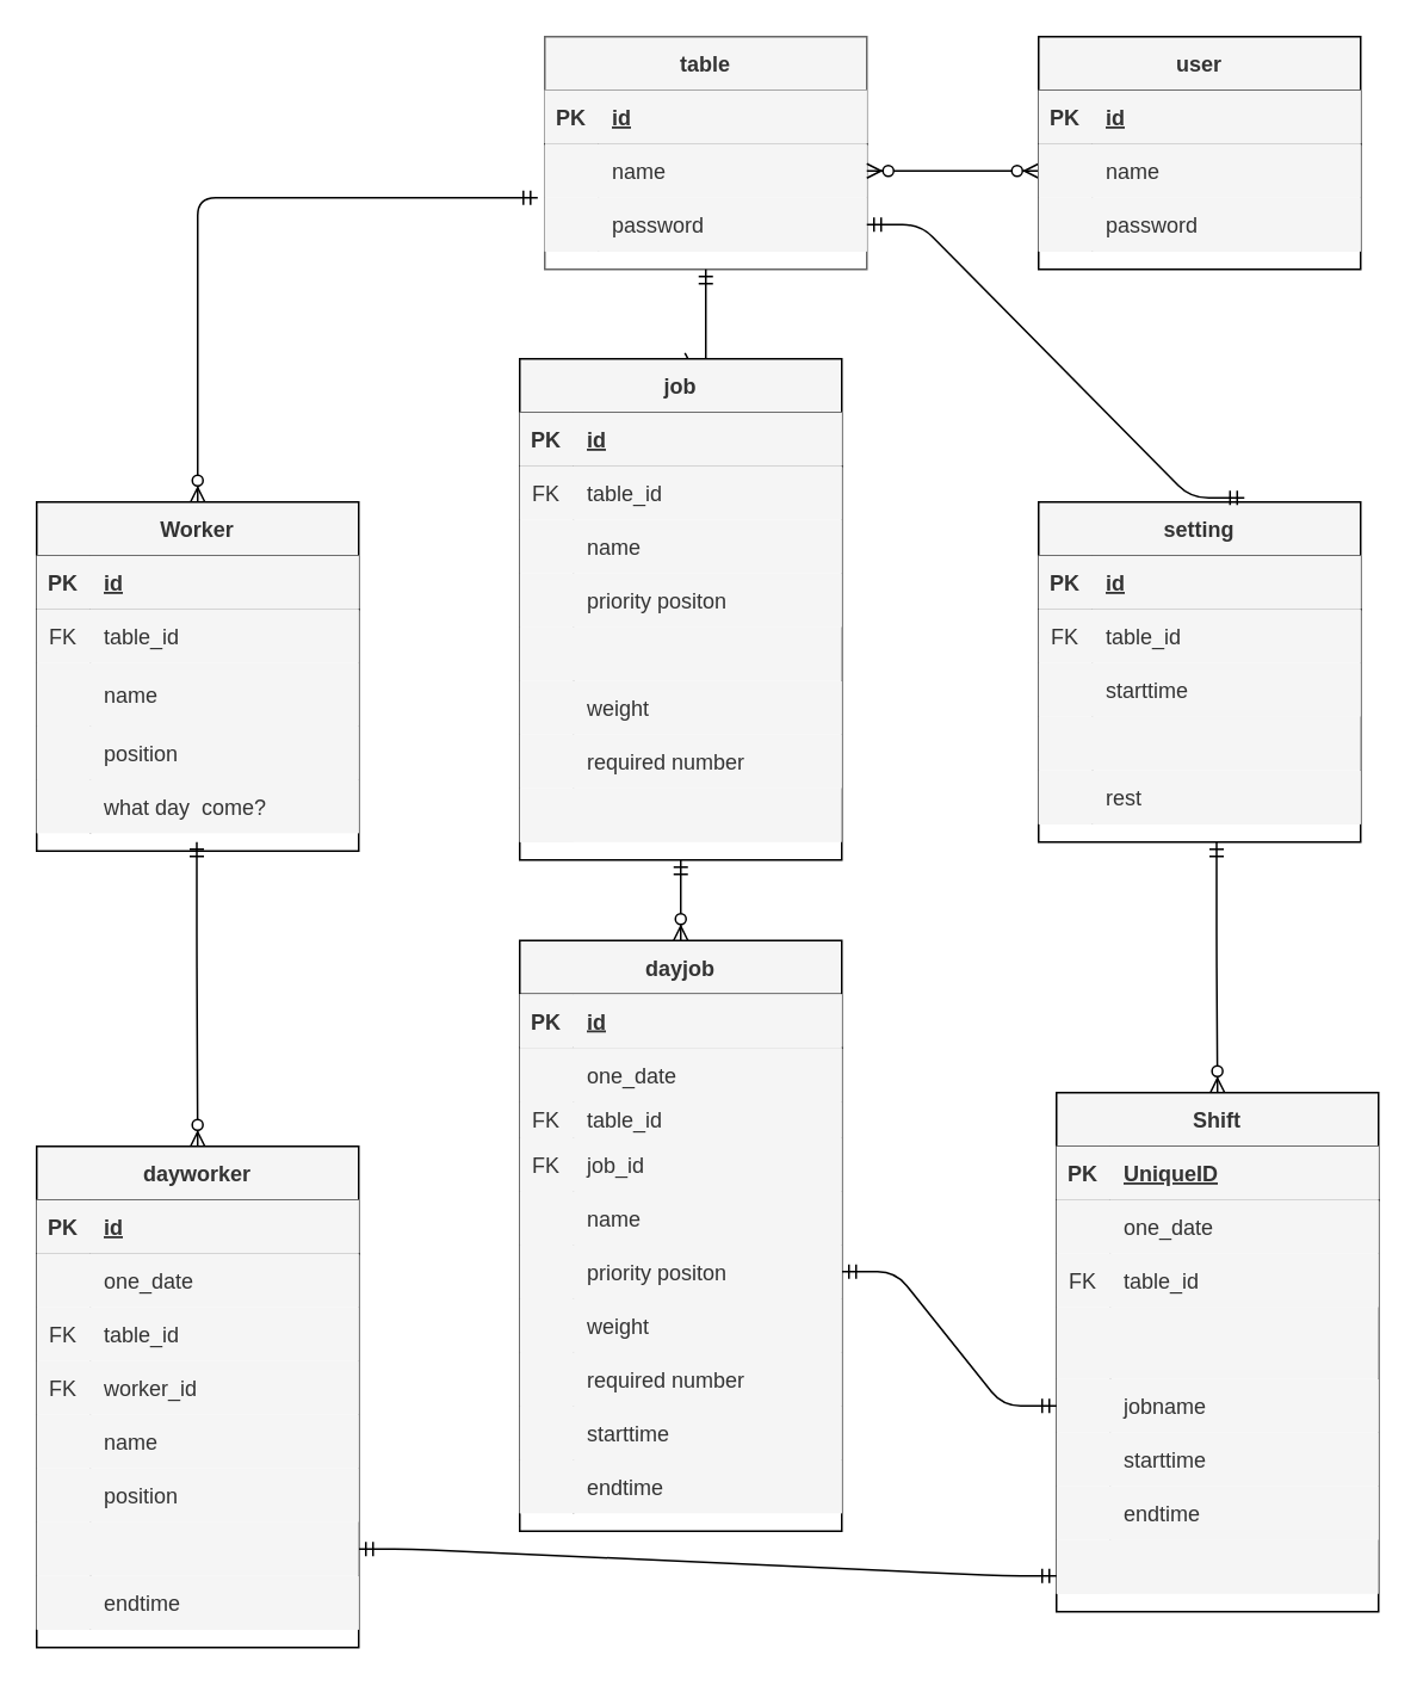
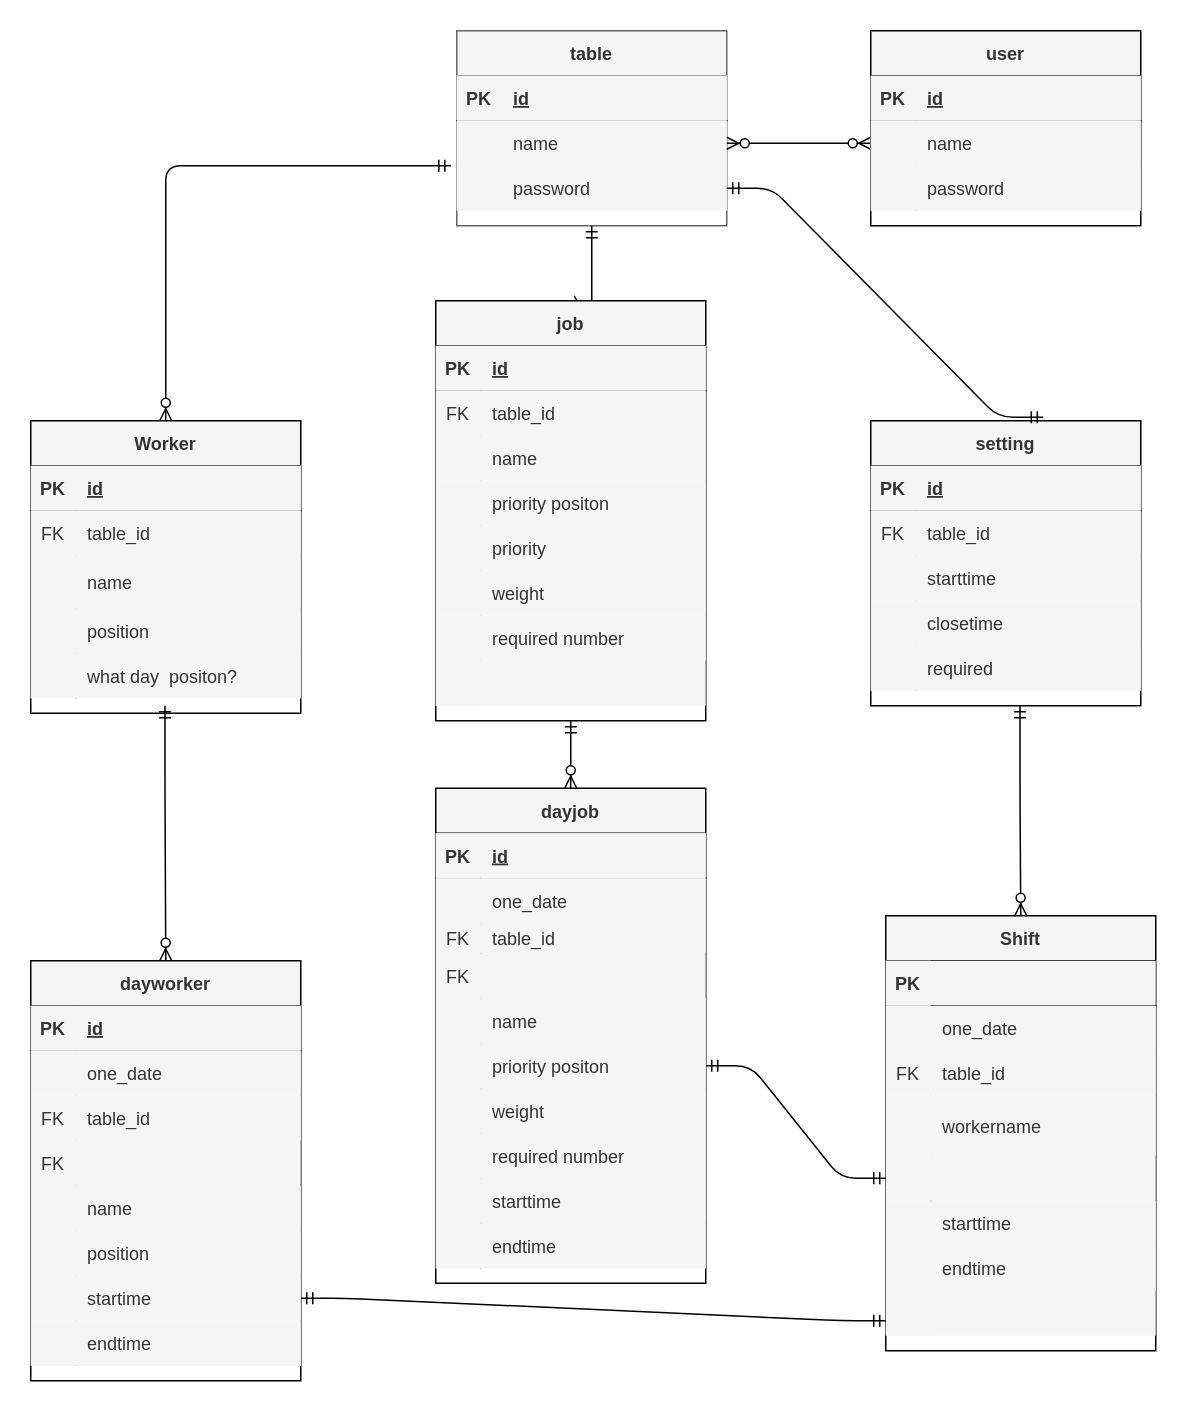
+ <mxCell id="86" value="priority" style="shape=partialRectangle;connectable=0;top=0;left=0;bottom=0;right=0;align=left;spacingLeft=6;overflow=hidden;fillColor=#f5f5f5;fontColor=#333333;strokeColor=#000000;" vertex="1" parent="84"><mxGeometry x="30" width="150" height="30" as="geometry" /></mxCell>
+ <mxCell id="14" value="closetime" style="shape=partialRectangle;connectable=0;top=0;left=0;bottom=0;right=0;align=left;spacingLeft=6;overflow=hidden;fillColor=#f5f5f5;fontColor=#333333;strokeColor=#000000;" parent="12" vertex="1"><mxGeometry x="30" width="150" height="30" as="geometry" /></mxCell>
- <mxCell id="17" value="rest" style="shape=partialRectangle;connectable=0;top=0;left=0;bottom=0;right=0;align=left;spacingLeft=6;overflow=hidden;fillColor=#f5f5f5;fontColor=#333333;strokeColor=#000000;" parent="15" vertex="1"><mxGeometry x="30" width="150" height="30" as="geometry" /></mxCell>
+ <mxCell id="17" value="required" style="shape=partialRectangle;connectable=0;top=0;left=0;bottom=0;right=0;align=left;spacingLeft=6;overflow=hidden;fillColor=#f5f5f5;fontColor=#333333;strokeColor=#000000;" parent="15" vertex="1"><mxGeometry x="30" width="150" height="30" as="geometry" /></mxCell>
- <mxCell id="166" value="what day  come?" style="shape=partialRectangle;connectable=0;top=0;left=0;bottom=0;right=0;align=left;spacingLeft=6;overflow=hidden;fillColor=#f5f5f5;fontColor=#333333;strokeColor=#000000;" parent="164" vertex="1"><mxGeometry x="30" width="150" height="30" as="geometry" /></mxCell>
+ <mxCell id="166" value="what day  positon?" style="shape=partialRectangle;connectable=0;top=0;left=0;bottom=0;right=0;align=left;spacingLeft=6;overflow=hidden;fillColor=#f5f5f5;fontColor=#333333;strokeColor=#000000;" parent="164" vertex="1"><mxGeometry x="30" width="150" height="30" as="geometry" /></mxCell>
- <mxCell id="107" value="job_id" style="shape=partialRectangle;connectable=0;top=0;left=0;bottom=0;right=0;align=left;spacingLeft=6;overflow=hidden;fillColor=#f5f5f5;fontColor=#333333;strokeColor=#000000;" parent="105" vertex="1"><mxGeometry x="30" width="150" height="30" as="geometry" /></mxCell>
- <mxCell id="45" value="UniqueID" style="shape=partialRectangle;connectable=0;top=0;left=0;bottom=0;right=0;align=left;spacingLeft=6;fontStyle=5;overflow=hidden;fillColor=#f5f5f5;fontColor=#333333;strokeColor=#000000;" parent="43" vertex="1"><mxGeometry x="30" width="150" height="30" as="geometry" /></mxCell>
+ <mxCell id="54" value="workername" style="shape=partialRectangle;connectable=0;top=0;left=0;bottom=0;right=0;align=left;spacingLeft=6;overflow=hidden;fillColor=#f5f5f5;fontColor=#333333;strokeColor=#000000;" parent="52" vertex="1"><mxGeometry x="30" width="150" height="40" as="geometry" /></mxCell>
- <mxCell id="138" value="worker_id" style="shape=partialRectangle;connectable=0;top=0;left=0;bottom=0;right=0;align=left;spacingLeft=6;overflow=hidden;fillColor=#f5f5f5;fontColor=#333333;strokeColor=#000000;" parent="136" vertex="1"><mxGeometry x="30" width="150" height="30" as="geometry" /></mxCell>
- <mxCell id="57" value="jobname" style="shape=partialRectangle;connectable=0;top=0;left=0;bottom=0;right=0;align=left;spacingLeft=6;overflow=hidden;fillColor=#f5f5f5;fontColor=#333333;strokeColor=#000000;" parent="55" vertex="1"><mxGeometry x="30" width="150" height="30" as="geometry" /></mxCell>
+ <mxCell id="147" value="startime" style="shape=partialRectangle;connectable=0;top=0;left=0;bottom=0;right=0;align=left;spacingLeft=6;overflow=hidden;fillColor=#f5f5f5;fontColor=#333333;strokeColor=#000000;" parent="145" vertex="1"><mxGeometry x="30" width="150" height="30" as="geometry" /></mxCell>
